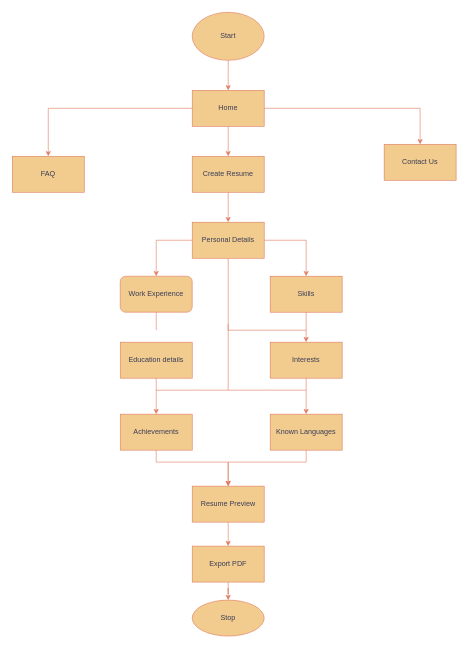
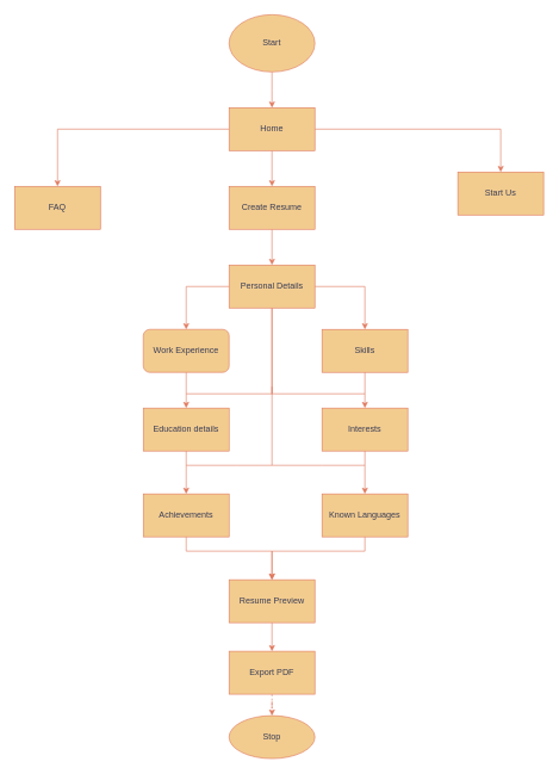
- <mxCell id="11" value="Contact Us" style="rounded=0;whiteSpace=wrap;html=1;fillColor=#F2CC8F;strokeColor=#E07A5F;fontColor=#393C56;" vertex="1" parent="1"><mxGeometry x="640" y="240" width="120" height="60" as="geometry" /></mxCell>
+ <mxCell id="11" value="Start Us" style="rounded=0;whiteSpace=wrap;html=1;fillColor=#F2CC8F;strokeColor=#E07A5F;fontColor=#393C56;" vertex="1" parent="1"><mxGeometry x="640" y="240" width="120" height="60" as="geometry" /></mxCell>
+ <mxCell id="15" style="edgeStyle=orthogonalEdgeStyle;rounded=0;orthogonalLoop=1;jettySize=auto;html=1;entryX=0.5;entryY=0;entryDx=0;entryDy=0;labelBackgroundColor=#F4F1DE;strokeColor=#E07A5F;fontColor=#393C56;" edge="1" parent="1" source="16" target="29"><mxGeometry relative="1" as="geometry"><Array as="points"><mxPoint x="380" y="550" /><mxPoint x="260" y="550" /></Array></mxGeometry></mxCell>
- <mxCell id="26" value="" style="edgeStyle=orthogonalEdgeStyle;rounded=0;orthogonalLoop=1;jettySize=auto;html=1;labelBackgroundColor=#F4F1DE;strokeColor=#E07A5F;fontColor=#393C56;" edge="1" parent="1" source="27" target="28"><mxGeometry relative="1" as="geometry" /></mxCell>
+ <mxCell id="26" value="" style="edgeStyle=orthogonalEdgeStyle;rounded=0;orthogonalLoop=1;jettySize=auto;html=1;labelBackgroundColor=#F4F1DE;strokeColor=#E07A5F;fontColor=#393C56;dashed=1;" edge="1" parent="1" source="27" target="28"><mxGeometry relative="1" as="geometry" /></mxCell>
